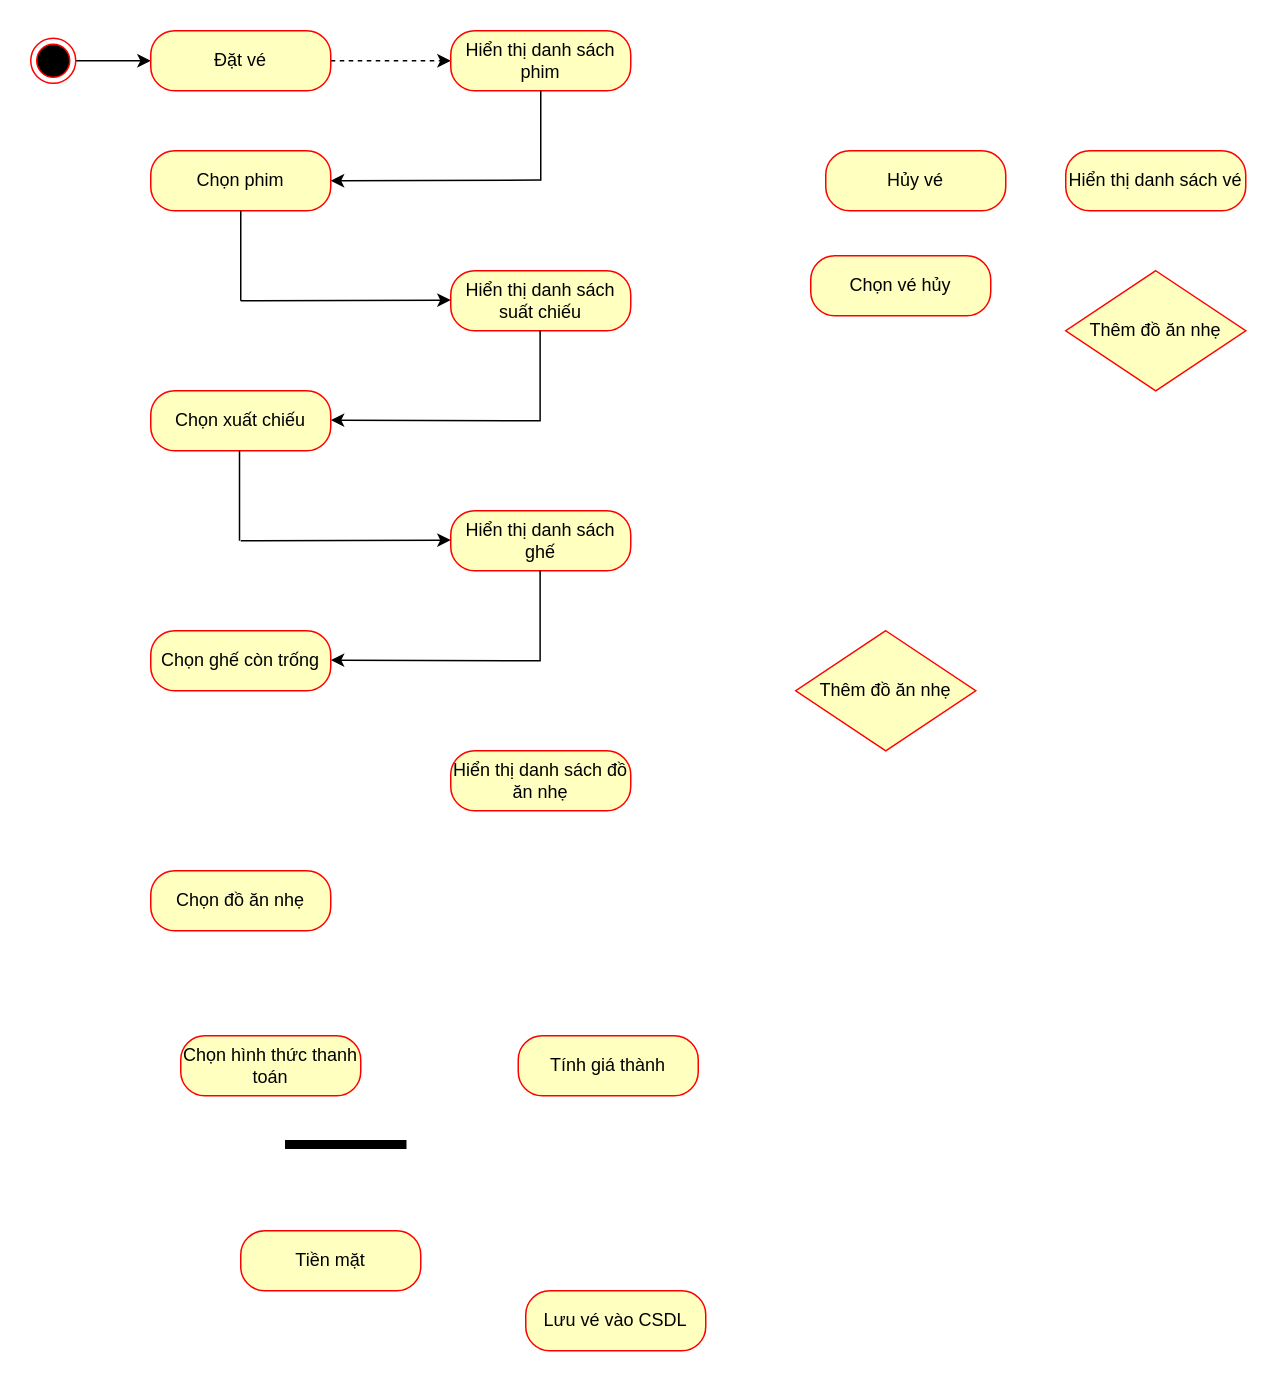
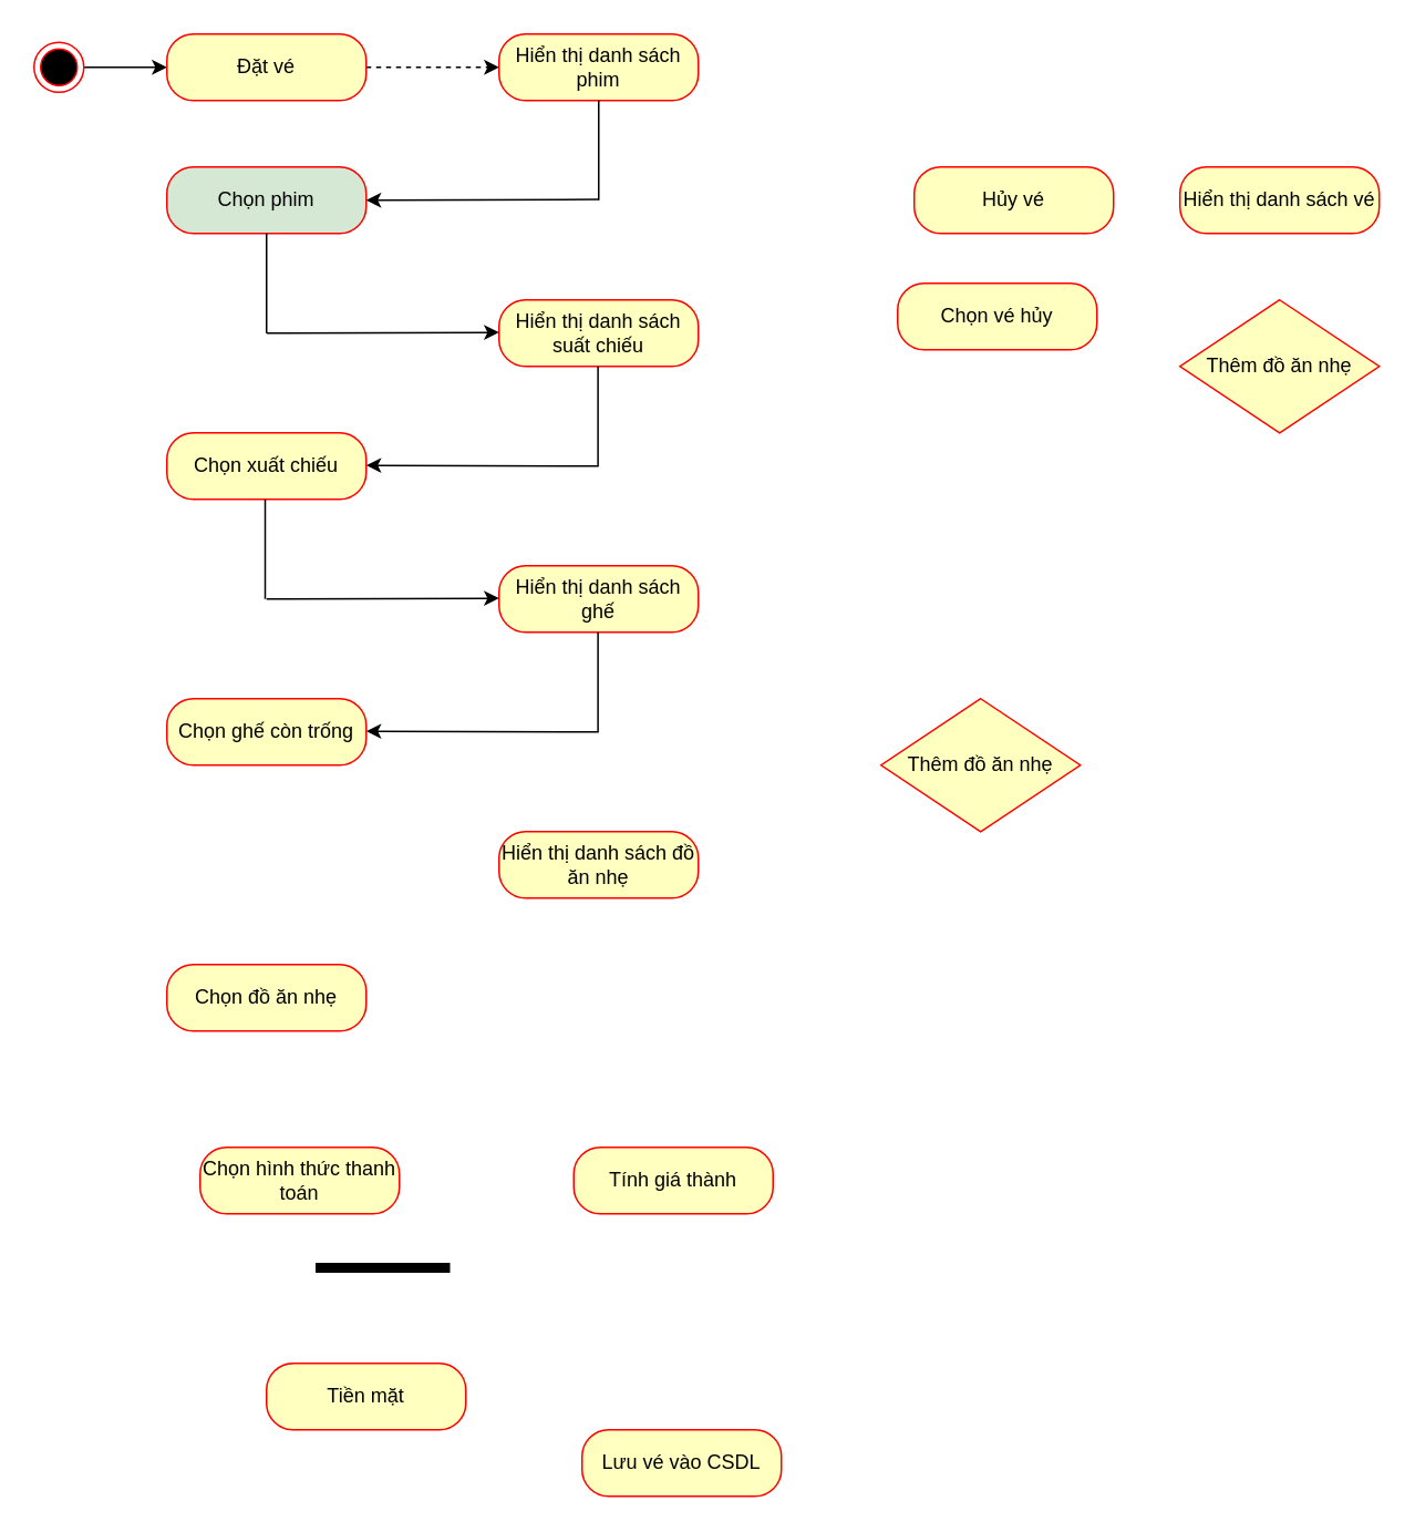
- <mxCell id="7" value="Chọn phim" style="rounded=1;whiteSpace=wrap;html=1;arcSize=40;fontColor=#000000;fillColor=#ffffc0;strokeColor=#ff0000;" vertex="1" parent="1"><mxGeometry x="100" y="100" width="120" height="40" as="geometry" /></mxCell>
+ <mxCell id="7" value="Chọn phim" style="rounded=1;whiteSpace=wrap;html=1;arcSize=40;fontColor=#000000;fillColor=#d5e8d4;strokeColor=#ff0000;" vertex="1" parent="1"><mxGeometry x="100" y="100" width="120" height="40" as="geometry" /></mxCell>
